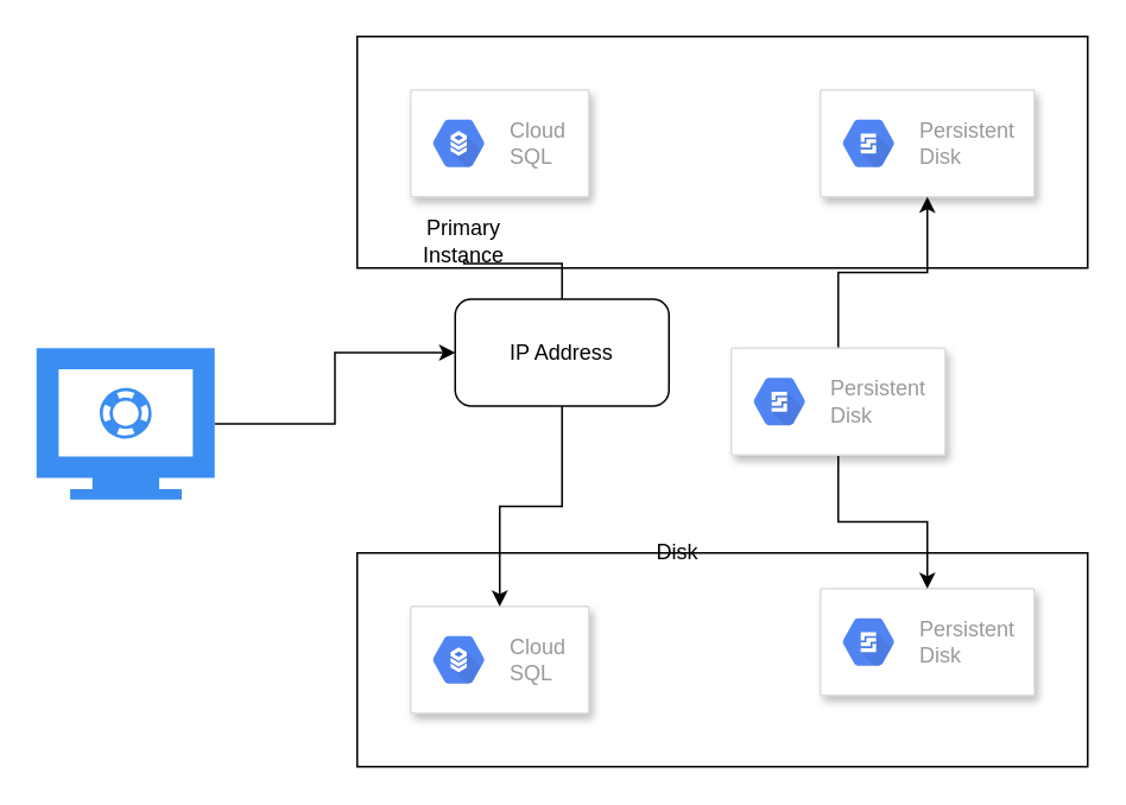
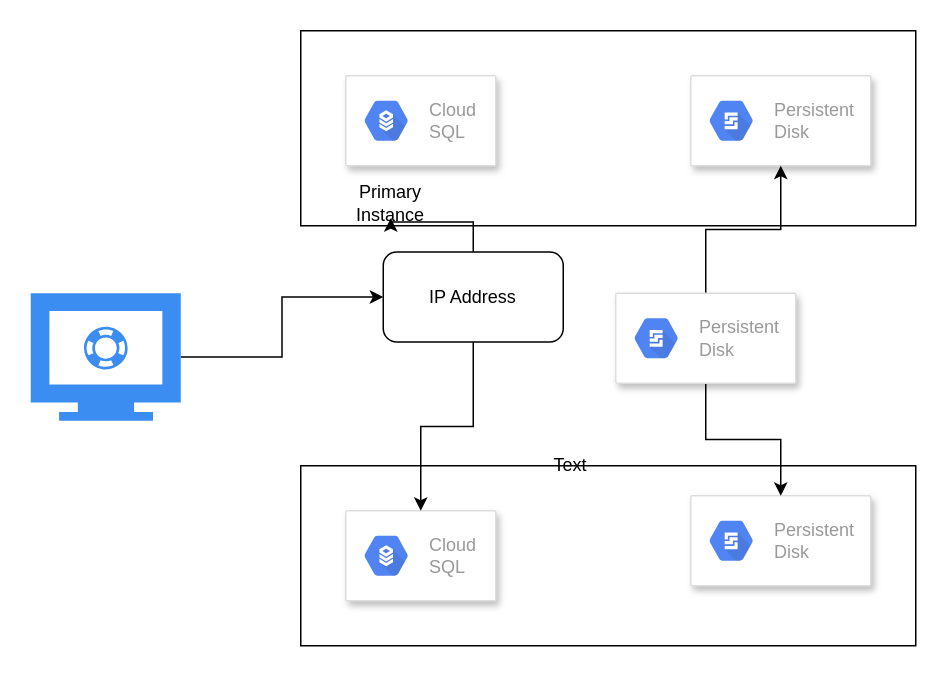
- <mxCell id="15" value="" style="edgeStyle=orthogonalEdgeStyle;rounded=0;orthogonalLoop=1;jettySize=auto;html=1;endArrow=none;" edge="1" parent="1" source="17" target="12"><mxGeometry relative="1" as="geometry" /></mxCell>
+ <mxCell id="15" value="" style="edgeStyle=orthogonalEdgeStyle;rounded=0;orthogonalLoop=1;jettySize=auto;html=1;" edge="1" parent="1" source="17" target="12"><mxGeometry relative="1" as="geometry" /></mxCell>
- <mxCell id="22" value="Disk" style="text;html=1;strokeColor=none;fillColor=none;align=center;verticalAlign=middle;whiteSpace=wrap;rounded=0;" vertex="1" parent="1"><mxGeometry x="360" y="300" width="40" height="20" as="geometry" /></mxCell>
+ <mxCell id="22" value="Text" style="text;html=1;strokeColor=none;fillColor=none;align=center;verticalAlign=middle;whiteSpace=wrap;rounded=0;" vertex="1" parent="1"><mxGeometry x="360" y="300" width="40" height="20" as="geometry" /></mxCell>
